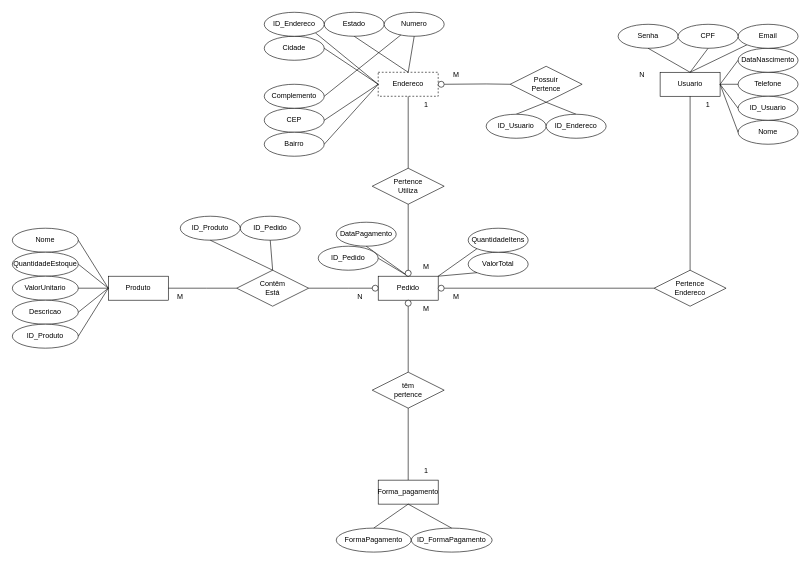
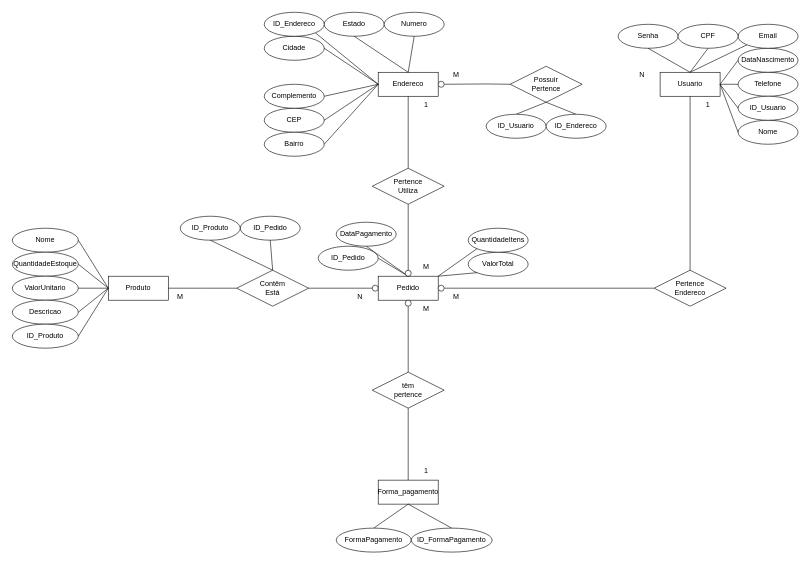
- <mxCell id="44" value="" style="endArrow=none;html=1;rounded=0;exitX=1;exitY=0.5;exitDx=0;exitDy=0;" parent="1" source="20" target="19" edge="1"><mxGeometry relative="1" as="geometry"><mxPoint x="590" y="230" as="sourcePoint" /><mxPoint x="750" y="230" as="targetPoint" /></mxGeometry></mxCell>
+ <mxCell id="44" value="" style="endArrow=none;html=1;rounded=0;exitX=1;exitY=0.5;exitDx=0;exitDy=0;entryX=0;entryY=0.5;entryDx=0;entryDy=0;" parent="1" source="20" target="3" edge="1"><mxGeometry relative="1" as="geometry"><mxPoint x="590" y="230" as="sourcePoint" /><mxPoint x="750" y="230" as="targetPoint" /></mxGeometry></mxCell>
- <mxCell id="3" value="Endereco" style="whiteSpace=wrap;html=1;align=center;dashed=1;" parent="1" vertex="1"><mxGeometry x="630" y="120" width="100" height="40" as="geometry" /></mxCell>
+ <mxCell id="3" value="Endereco" style="whiteSpace=wrap;html=1;align=center;" parent="1" vertex="1"><mxGeometry x="630" y="120" width="100" height="40" as="geometry" /></mxCell>
